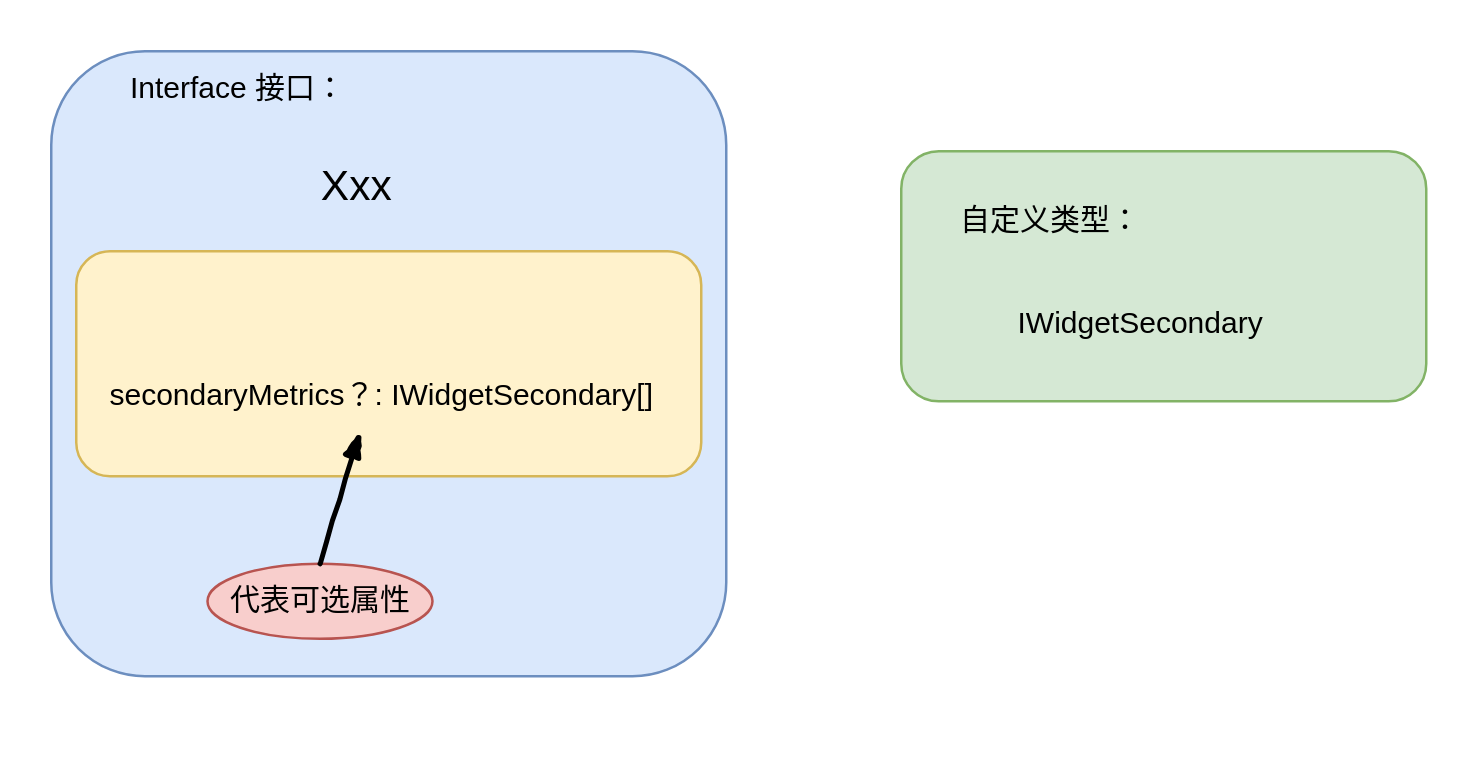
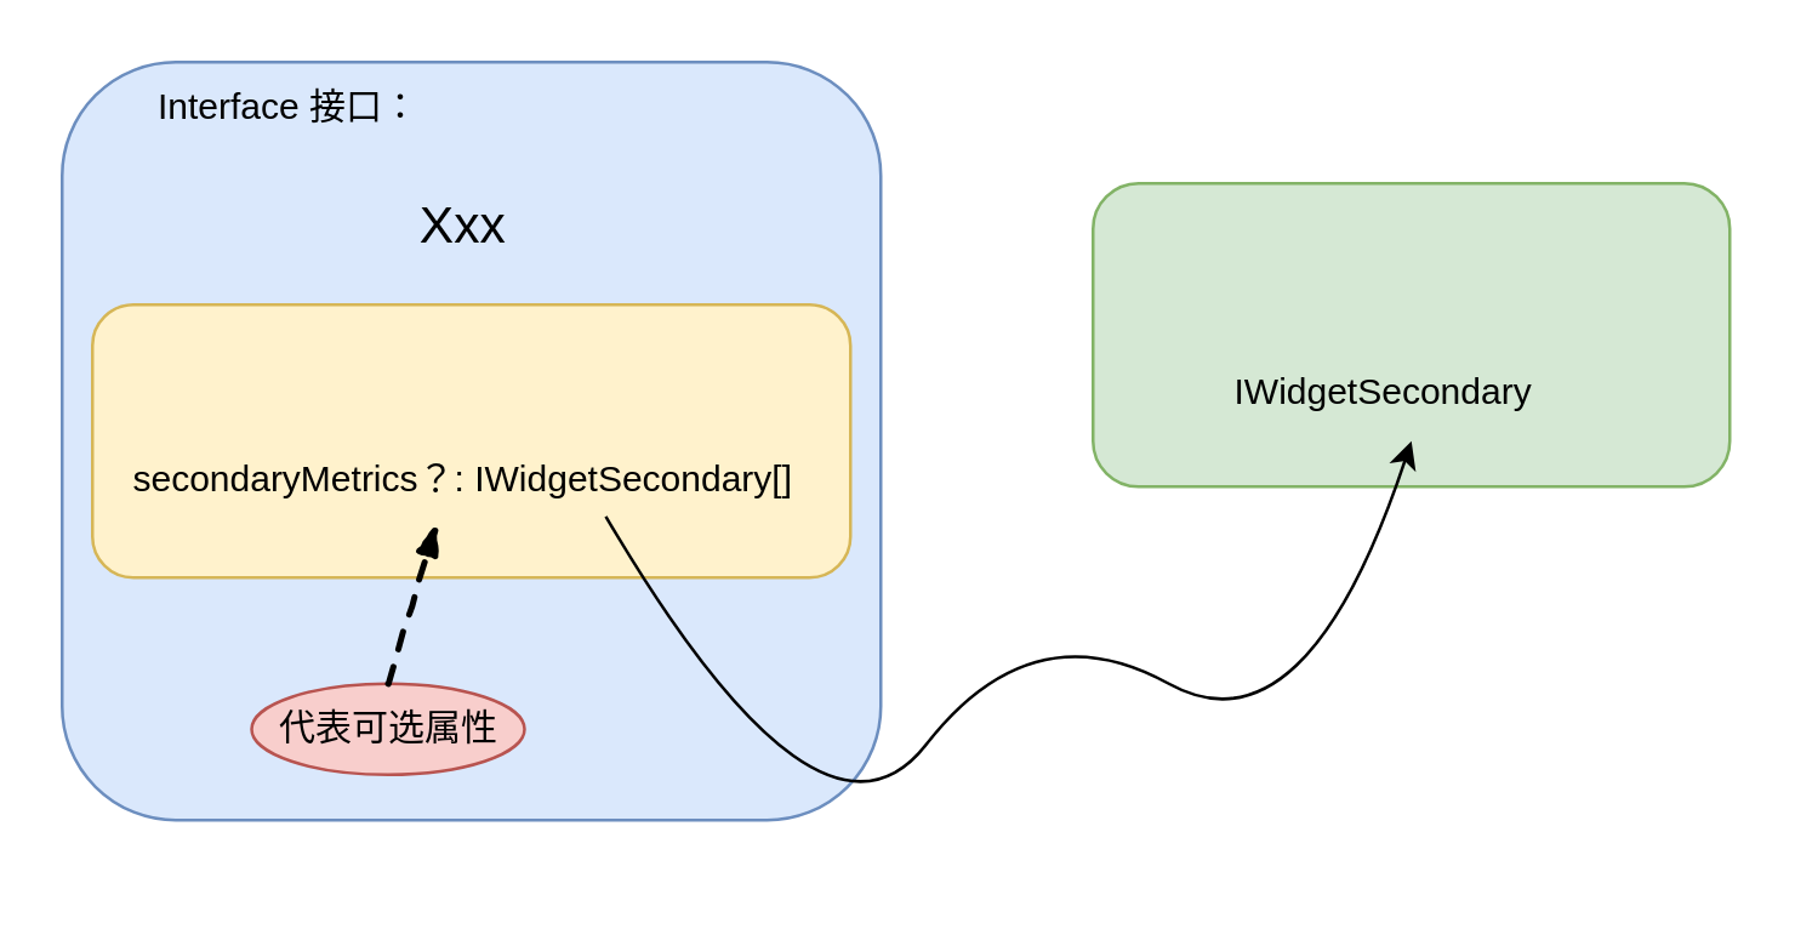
- <mxCell id="6" value="&lt;font style=&quot;font-size: 17px&quot;&gt;Xxx&lt;/font&gt;" style="text;html=1;strokeColor=none;fillColor=none;align=center;verticalAlign=middle;whiteSpace=wrap;rounded=0;strokeWidth=4;" parent="1" vertex="1"><mxGeometry x="115" y="60" width="55" height="30" as="geometry" /></mxCell>
+ <mxCell id="6" value="&lt;font style=&quot;font-size: 17px&quot;&gt;Xxx&lt;/font&gt;" style="text;html=1;strokeColor=none;fillColor=none;align=center;verticalAlign=middle;whiteSpace=wrap;rounded=0;strokeWidth=4;" parent="1" vertex="1"><mxGeometry x="125" y="60" width="55" height="30" as="geometry" /></mxCell>
- <mxCell id="9" value="自定义类型：" style="text;html=1;strokeColor=none;fillColor=none;align=center;verticalAlign=middle;whiteSpace=wrap;rounded=0;" parent="1" vertex="1"><mxGeometry x="380" y="75" width="80" height="25" as="geometry" /></mxCell>
- <mxCell id="12" value="" style="rounded=0;comic=1;strokeWidth=2;endArrow=blockThin;html=1;fontFamily=Comic Sans MS;fontStyle=1;exitX=0.5;exitY=0;exitDx=0;exitDy=0;entryX=0.463;entryY=1.093;entryDx=0;entryDy=0;entryPerimeter=0;" parent="1" source="11" target="5" edge="1"><mxGeometry width="50" height="50" relative="1" as="geometry"><mxPoint x="100" y="230" as="sourcePoint" /><mxPoint x="100" y="360" as="targetPoint" /></mxGeometry></mxCell>
+ <mxCell id="12" value="" style="rounded=0;comic=1;strokeWidth=2;endArrow=blockThin;html=1;fontFamily=Comic Sans MS;fontStyle=1;exitX=0.5;exitY=0;exitDx=0;exitDy=0;entryX=0.463;entryY=1.093;entryDx=0;entryDy=0;entryPerimeter=0;dashed=1;" parent="1" source="11" target="5" edge="1"><mxGeometry width="50" height="50" relative="1" as="geometry"><mxPoint x="100" y="230" as="sourcePoint" /><mxPoint x="100" y="360" as="targetPoint" /></mxGeometry></mxCell>
+ <mxCell id="10" value="" style="curved=1;endArrow=classic;html=1;exitX=0.691;exitY=0.993;exitDx=0;exitDy=0;exitPerimeter=0;entryX=0.5;entryY=1;entryDx=0;entryDy=0;" parent="1" source="5" target="8" edge="1"><mxGeometry width="50" height="50" relative="1" as="geometry"><mxPoint x="170" y="330" as="sourcePoint" /><mxPoint x="220" y="280" as="targetPoint" /><Array as="points"><mxPoint x="270" y="290" /><mxPoint x="340" y="200" /><mxPoint x="430" y="250" /></Array></mxGeometry></mxCell>
